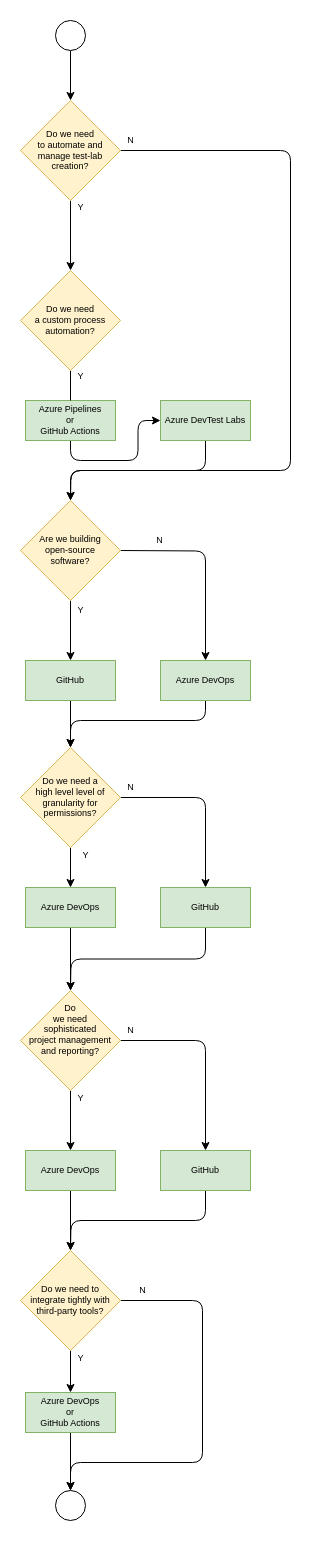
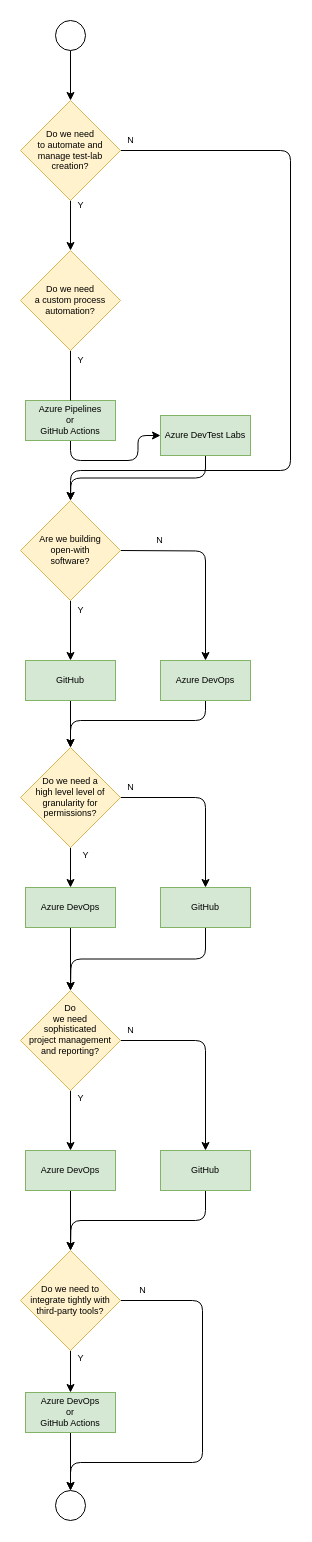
- <mxCell id="24" value="Do we need&lt;br&gt;a custom process&lt;br&gt;automation?" style="rhombus;whiteSpace=wrap;html=1;fontSize=9;fillColor=#fff2cc;strokeColor=#d6b656;" parent="1" vertex="1"><mxGeometry x="20" y="270" width="100" height="100" as="geometry" /></mxCell>
+ <mxCell id="24" value="Do we need&lt;br&gt;a custom process&lt;br&gt;automation?" style="rhombus;whiteSpace=wrap;html=1;fontSize=9;fillColor=#fff2cc;strokeColor=#d6b656;" parent="1" vertex="1"><mxGeometry x="20" y="250" width="100" height="100" as="geometry" /></mxCell>
- <mxCell id="22" value="Azure DevTest Labs" style="whiteSpace=wrap;html=1;fontSize=9;fillColor=#d5e8d4;strokeColor=#82b366;" parent="1" vertex="1"><mxGeometry x="160" y="400" width="90" height="40" as="geometry" /></mxCell>
+ <mxCell id="22" value="Azure DevTest Labs" style="whiteSpace=wrap;html=1;fontSize=9;fillColor=#d5e8d4;strokeColor=#82b366;" parent="1" vertex="1"><mxGeometry x="160" y="415" width="90" height="40" as="geometry" /></mxCell>
- <mxCell id="11" value="Are we building&lt;br&gt;open-source&lt;br&gt;software?" style="rhombus;whiteSpace=wrap;html=1;fontSize=9;fillColor=#fff2cc;strokeColor=#d6b656;" parent="1" vertex="1"><mxGeometry x="20" y="500" width="100" height="100" as="geometry" /></mxCell>
+ <mxCell id="11" value="Are we building&lt;br&gt;open-with&lt;br&gt;software?" style="rhombus;whiteSpace=wrap;html=1;fontSize=9;fillColor=#fff2cc;strokeColor=#d6b656;" parent="1" vertex="1"><mxGeometry x="20" y="500" width="100" height="100" as="geometry" /></mxCell>
